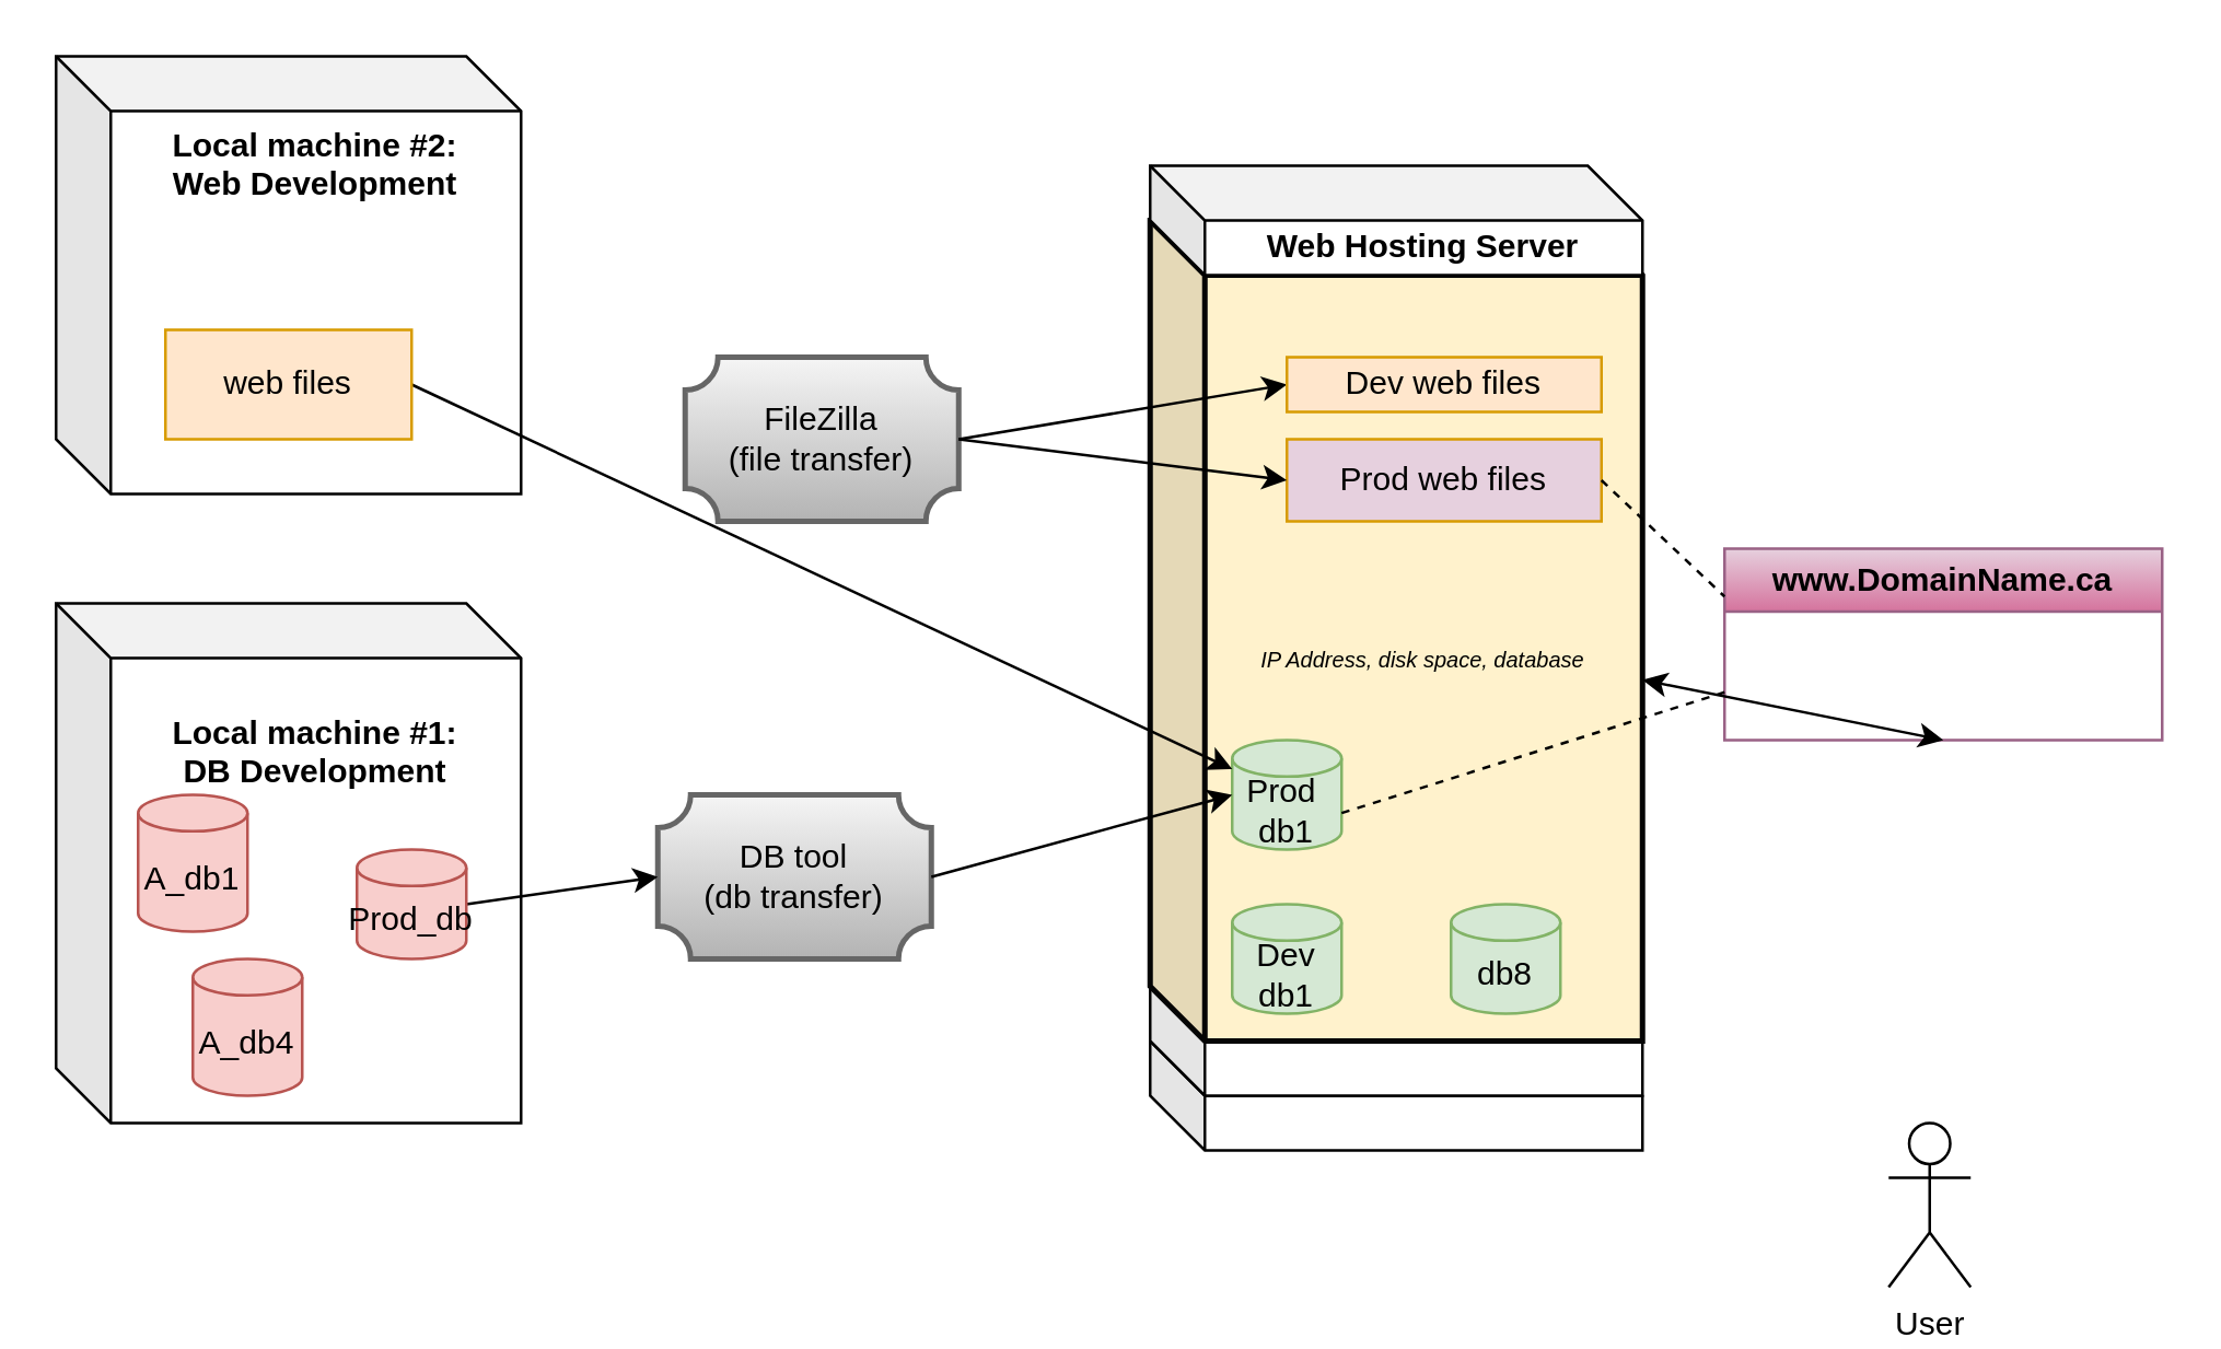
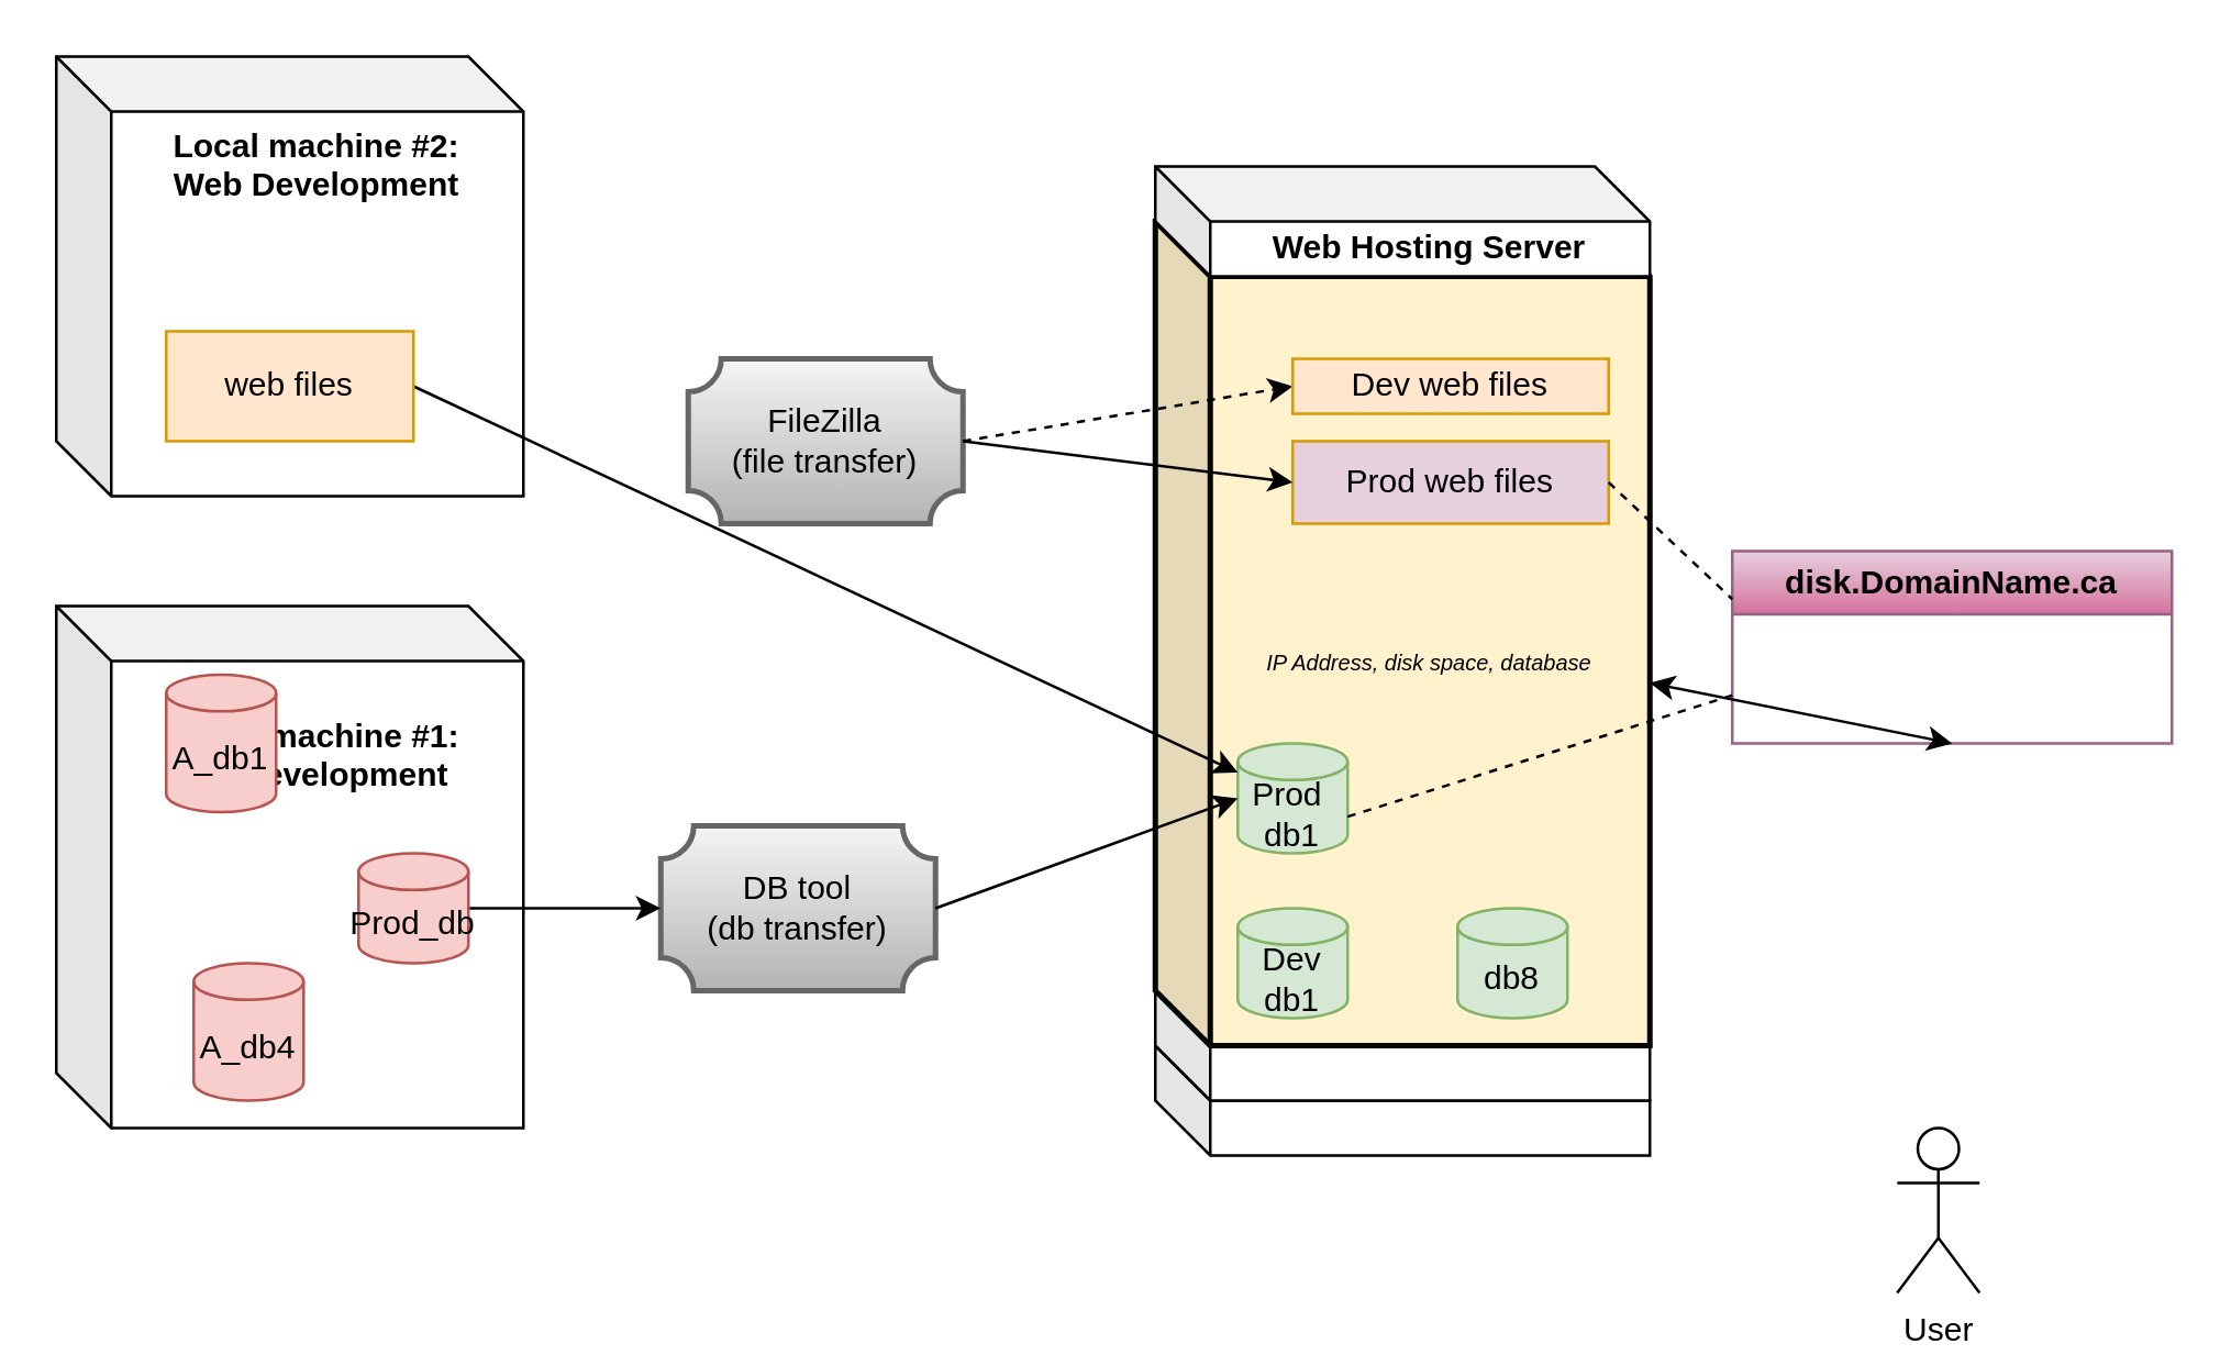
- <mxCell id="16" value="" style="endArrow=classic;html=1;rounded=0;exitX=1;exitY=0.5;exitDx=0;exitDy=0;exitPerimeter=0;entryX=0;entryY=0.5;entryDx=0;entryDy=0;" parent="1" source="14" target="18" edge="1"><mxGeometry width="50" height="50" relative="1" as="geometry"><mxPoint x="240" y="120" as="sourcePoint" /><mxPoint x="350" y="200" as="targetPoint" /><Array as="points" /></mxGeometry></mxCell>
+ <mxCell id="16" value="" style="endArrow=classic;html=1;rounded=0;exitX=1;exitY=0.5;exitDx=0;exitDy=0;exitPerimeter=0;entryX=0;entryY=0.5;entryDx=0;entryDy=0;dashed=1;" parent="1" source="14" target="18" edge="1"><mxGeometry width="50" height="50" relative="1" as="geometry"><mxPoint x="240" y="120" as="sourcePoint" /><mxPoint x="350" y="200" as="targetPoint" /><Array as="points" /></mxGeometry></mxCell>
- <mxCell id="6" value="www.DomainName.ca" style="swimlane;whiteSpace=wrap;html=1;fillColor=#e6d0de;strokeColor=#996185;gradientColor=#d5739d;" parent="1" vertex="1"><mxGeometry x="630" y="200" width="160" height="70" as="geometry" /></mxCell>
+ <mxCell id="6" value="disk.DomainName.ca" style="swimlane;whiteSpace=wrap;html=1;fillColor=#e6d0de;strokeColor=#996185;gradientColor=#d5739d;" parent="1" vertex="1"><mxGeometry x="630" y="200" width="160" height="70" as="geometry" /></mxCell>
- <mxCell id="11" value="A_db1" style="shape=cylinder3;whiteSpace=wrap;html=1;boundedLbl=1;backgroundOutline=1;size=6.667;fillColor=#f8cecc;strokeColor=#b85450;" parent="1" vertex="1"><mxGeometry x="50" y="290" width="40" height="50" as="geometry" /></mxCell>
+ <mxCell id="11" value="A_db1" style="shape=cylinder3;whiteSpace=wrap;html=1;boundedLbl=1;backgroundOutline=1;size=6.667;fillColor=#f8cecc;strokeColor=#b85450;" parent="1" vertex="1"><mxGeometry x="60" y="245" width="40" height="50" as="geometry" /></mxCell>
- <mxCell id="20" value="DB tool&lt;div&gt;(db transfer)&lt;/div&gt;" style="verticalLabelPosition=middle;verticalAlign=middle;html=1;shape=mxgraph.basic.plaque;dx=6;whiteSpace=wrap;labelPosition=center;align=center;strokeWidth=2;fillColor=#f5f5f5;strokeColor=#666666;gradientColor=#b3b3b3;" parent="1" vertex="1"><mxGeometry x="240" y="290" width="100" height="60" as="geometry" /></mxCell>
+ <mxCell id="20" value="DB tool&lt;div&gt;(db transfer)&lt;/div&gt;" style="verticalLabelPosition=middle;verticalAlign=middle;html=1;shape=mxgraph.basic.plaque;dx=6;whiteSpace=wrap;labelPosition=center;align=center;strokeWidth=2;fillColor=#f5f5f5;strokeColor=#666666;gradientColor=#b3b3b3;" parent="1" vertex="1"><mxGeometry x="240" y="300" width="100" height="60" as="geometry" /></mxCell>
